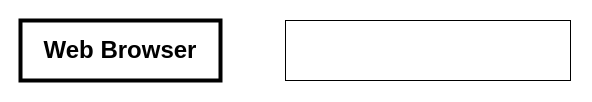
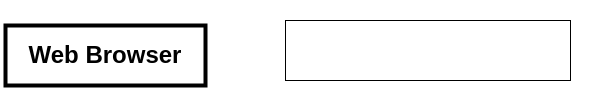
- <mxCell id="2" value="&lt;h1&gt;&lt;b&gt;Web Browser&lt;/b&gt;&lt;/h1&gt;" style="rounded=0;whiteSpace=wrap;html=1;strokeWidth=4;" vertex="1" parent="1"><mxGeometry x="20" y="20" width="200" height="60" as="geometry" /></mxCell>
+ <mxCell id="2" value="&lt;h1&gt;&lt;b&gt;Web Browser&lt;/b&gt;&lt;/h1&gt;" style="rounded=0;whiteSpace=wrap;html=1;strokeWidth=4;" vertex="1" parent="1"><mxGeometry x="5" y="25" width="200" height="60" as="geometry" /></mxCell>
